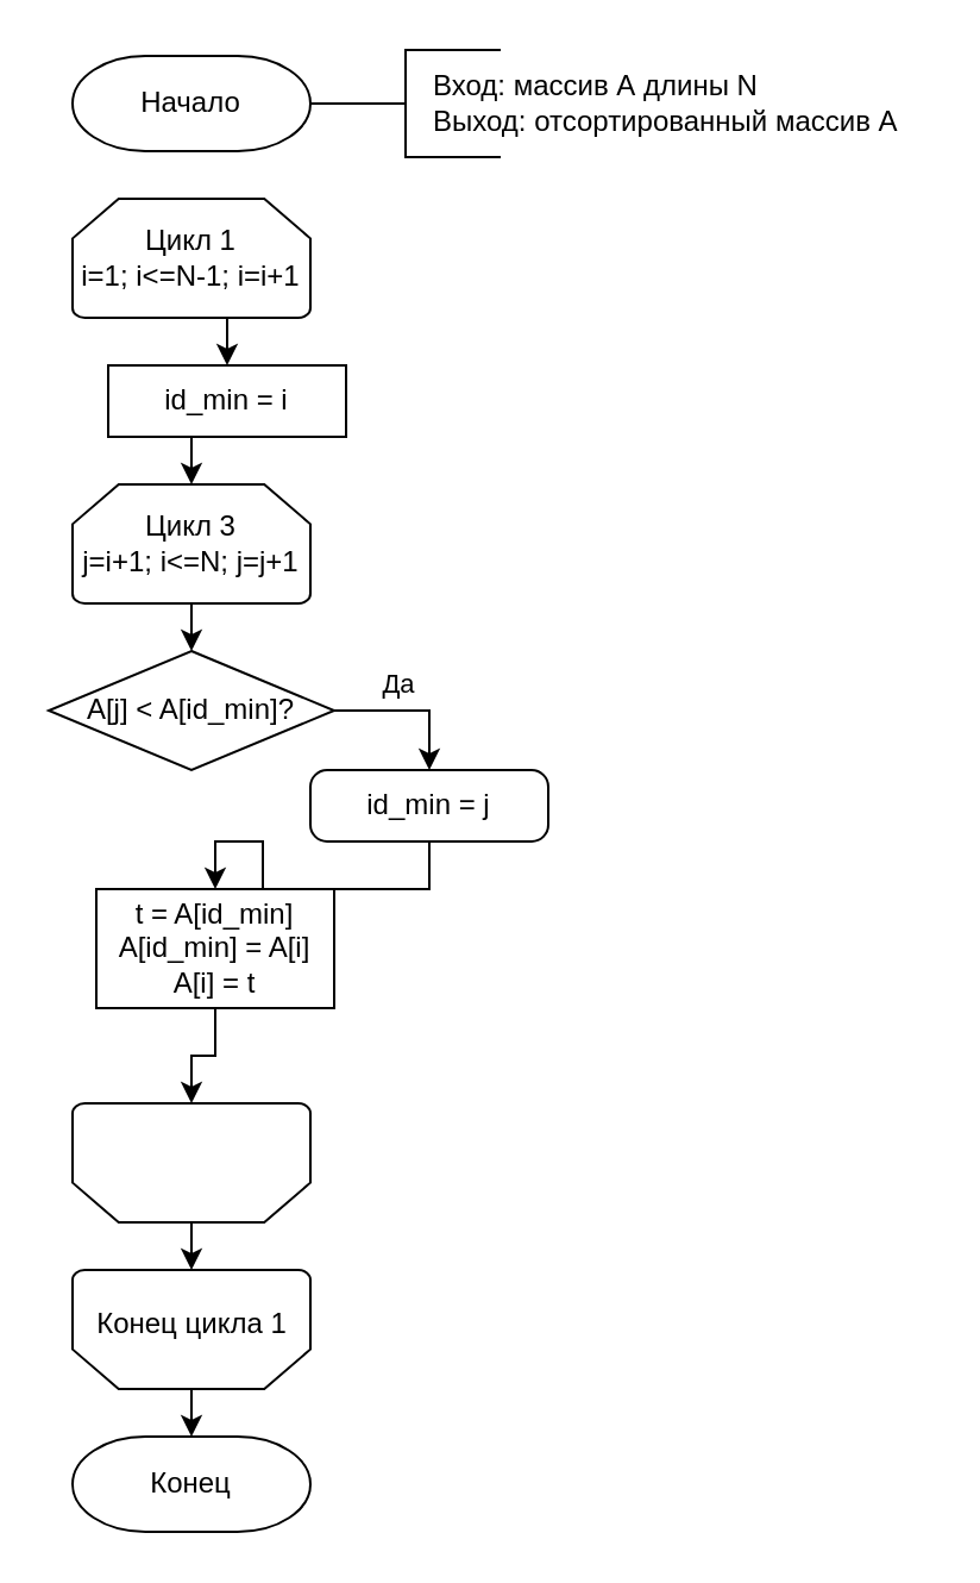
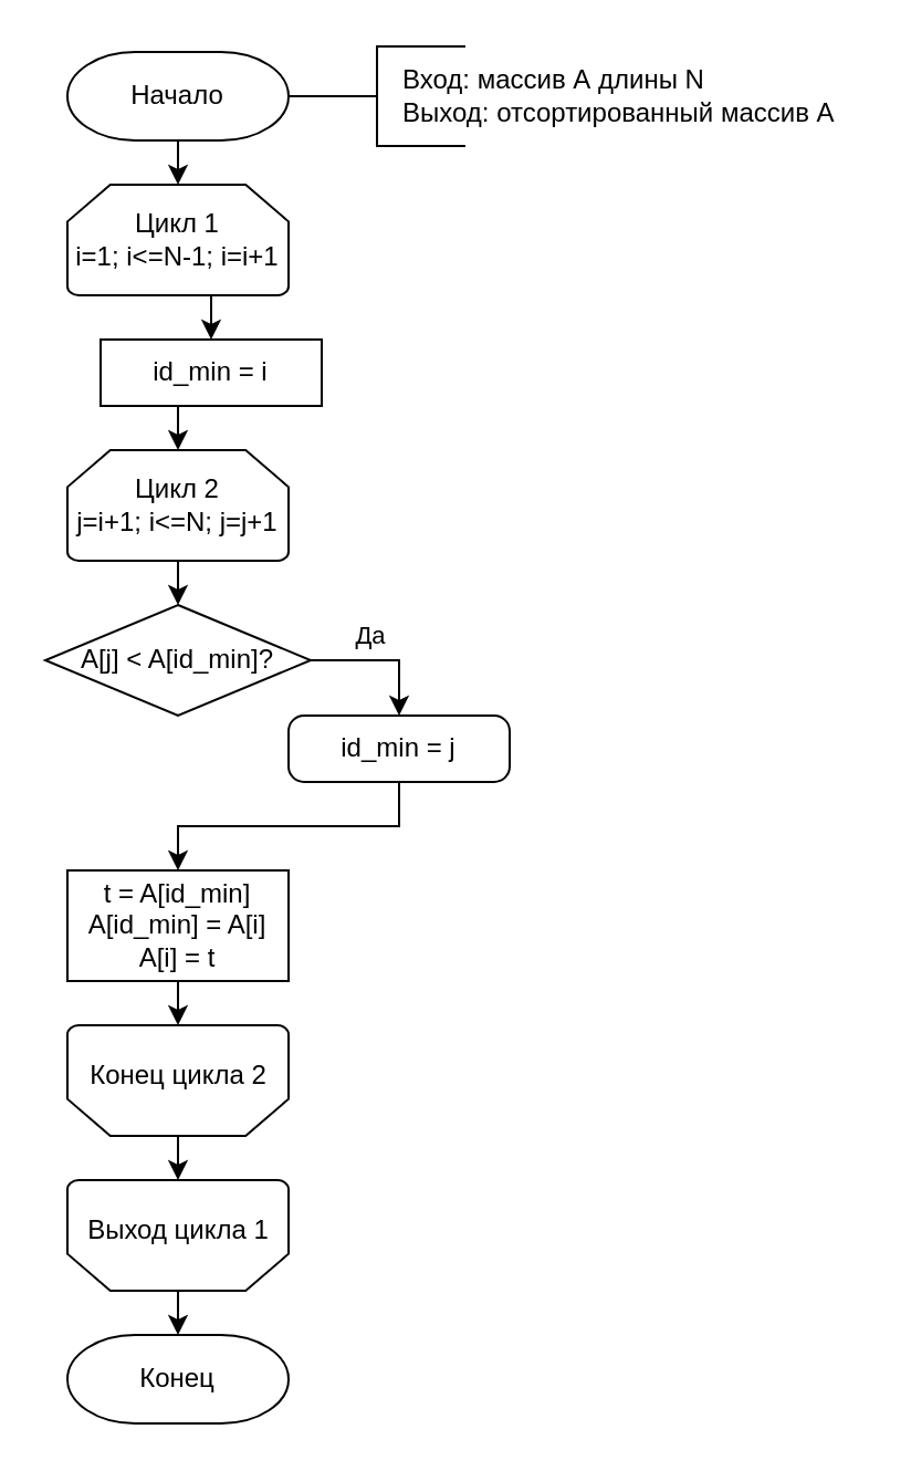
+ <mxCell id="2" style="edgeStyle=orthogonalEdgeStyle;rounded=0;orthogonalLoop=1;jettySize=auto;html=1;exitX=0.5;exitY=1;exitDx=0;exitDy=0;exitPerimeter=0;entryX=0.5;entryY=0;entryDx=0;entryDy=0;entryPerimeter=0;" edge="1" parent="1" source="3" target="5"><mxGeometry relative="1" as="geometry" /></mxCell>
- <mxCell id="9" value="Цикл 3&lt;br&gt;j=i+1; i&amp;lt;=N; j=j+1" style="strokeWidth=1;html=1;shape=mxgraph.flowchart.loop_limit;whiteSpace=wrap;" vertex="1" parent="1"><mxGeometry x="30" y="203" width="100" height="50" as="geometry" /></mxCell>
+ <mxCell id="9" value="Цикл 2&lt;br&gt;j=i+1; i&amp;lt;=N; j=j+1" style="strokeWidth=1;html=1;shape=mxgraph.flowchart.loop_limit;whiteSpace=wrap;" vertex="1" parent="1"><mxGeometry x="30" y="203" width="100" height="50" as="geometry" /></mxCell>
- <mxCell id="25" value="t = A[id_min]&lt;br&gt;A[id_min] = A[i]&lt;br&gt;A[i] = t" style="rounded=0;whiteSpace=wrap;html=1;absoluteArcSize=1;arcSize=14;strokeWidth=1;align=center;" vertex="1" parent="1"><mxGeometry x="40" y="373" width="100" height="50" as="geometry" /></mxCell>
+ <mxCell id="25" value="t = A[id_min]&lt;br&gt;A[id_min] = A[i]&lt;br&gt;A[i] = t" style="rounded=0;whiteSpace=wrap;html=1;absoluteArcSize=1;arcSize=14;strokeWidth=1;align=center;" vertex="1" parent="1"><mxGeometry x="30" y="393" width="100" height="50" as="geometry" /></mxCell>
+ <mxCell id="17" value="Конец цикла 2" style="text;html=1;align=center;verticalAlign=middle;resizable=0;points=[];autosize=1;" vertex="1" parent="1"><mxGeometry x="30" y="476" width="100" height="20" as="geometry" /></mxCell>
- <mxCell id="20" value="Конец цикла 1" style="text;html=1;align=center;verticalAlign=middle;resizable=0;points=[];autosize=1;" vertex="1" parent="1"><mxGeometry x="30" y="546" width="100" height="20" as="geometry" /></mxCell>
+ <mxCell id="20" value="Выход цикла 1" style="text;html=1;align=center;verticalAlign=middle;resizable=0;points=[];autosize=1;" vertex="1" parent="1"><mxGeometry x="30" y="546" width="100" height="20" as="geometry" /></mxCell>
